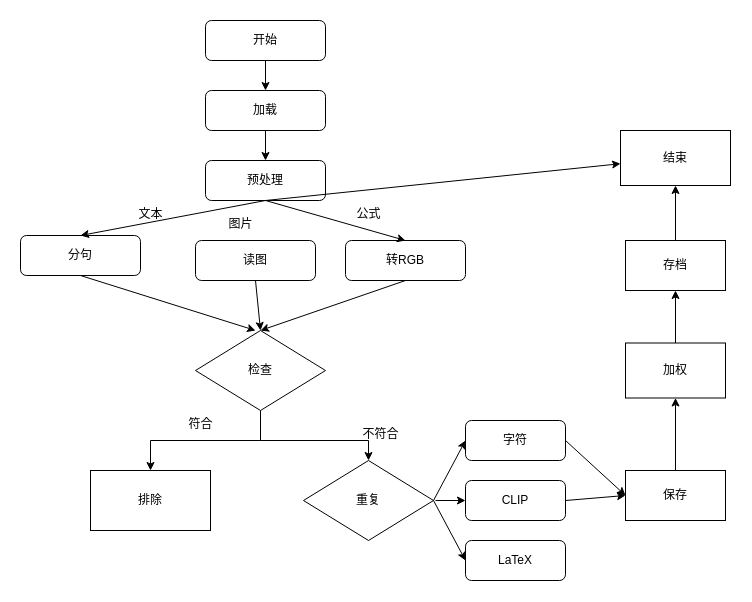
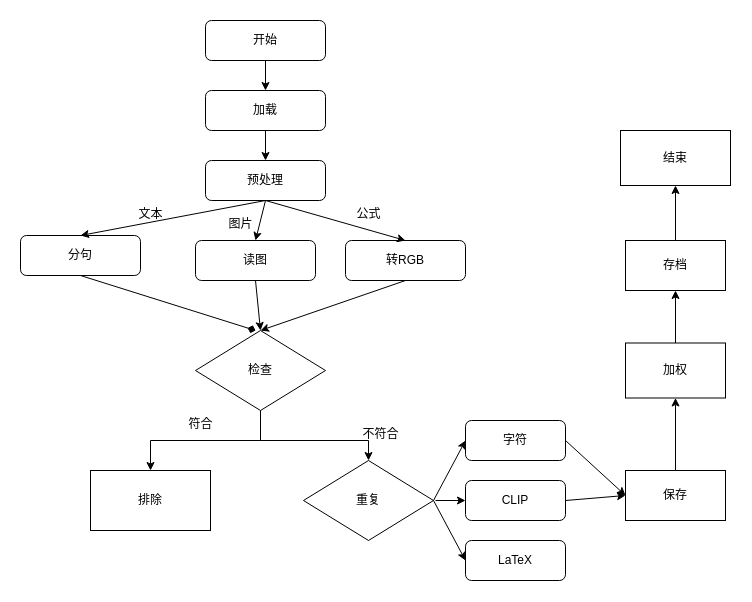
- <mxCell id="11" value="" style="endArrow=classic;html=1;rounded=0;exitX=0.5;exitY=1;exitDx=0;exitDy=0;" edge="1" parent="1" source="5" target="40"><mxGeometry width="50" height="50" relative="1" as="geometry"><mxPoint x="305" y="230" as="sourcePoint" /><mxPoint x="355" y="180" as="targetPoint" /></mxGeometry></mxCell>
+ <mxCell id="11" value="" style="endArrow=classic;html=1;rounded=0;exitX=0.5;exitY=1;exitDx=0;exitDy=0;entryX=0.5;entryY=0;entryDx=0;entryDy=0;" edge="1" parent="1" source="5" target="8"><mxGeometry width="50" height="50" relative="1" as="geometry"><mxPoint x="305" y="230" as="sourcePoint" /><mxPoint x="355" y="180" as="targetPoint" /></mxGeometry></mxCell>
- <mxCell id="19" value="" style="endArrow=classic;html=1;rounded=0;exitX=0.5;exitY=1;exitDx=0;exitDy=0;entryX=0.462;entryY=0;entryDx=0;entryDy=0;entryPerimeter=0;" edge="1" parent="1" source="6" target="18"><mxGeometry width="50" height="50" relative="1" as="geometry"><mxPoint x="305" y="340" as="sourcePoint" /><mxPoint x="355" y="290" as="targetPoint" /></mxGeometry></mxCell>
+ <mxCell id="19" value="" style="endArrow=diamond;html=1;rounded=0;exitX=0.5;exitY=1;exitDx=0;exitDy=0;entryX=0.462;entryY=0;entryDx=0;entryDy=0;entryPerimeter=0;" edge="1" parent="1" source="6" target="18"><mxGeometry width="50" height="50" relative="1" as="geometry"><mxPoint x="305" y="340" as="sourcePoint" /><mxPoint x="355" y="290" as="targetPoint" /></mxGeometry></mxCell>
